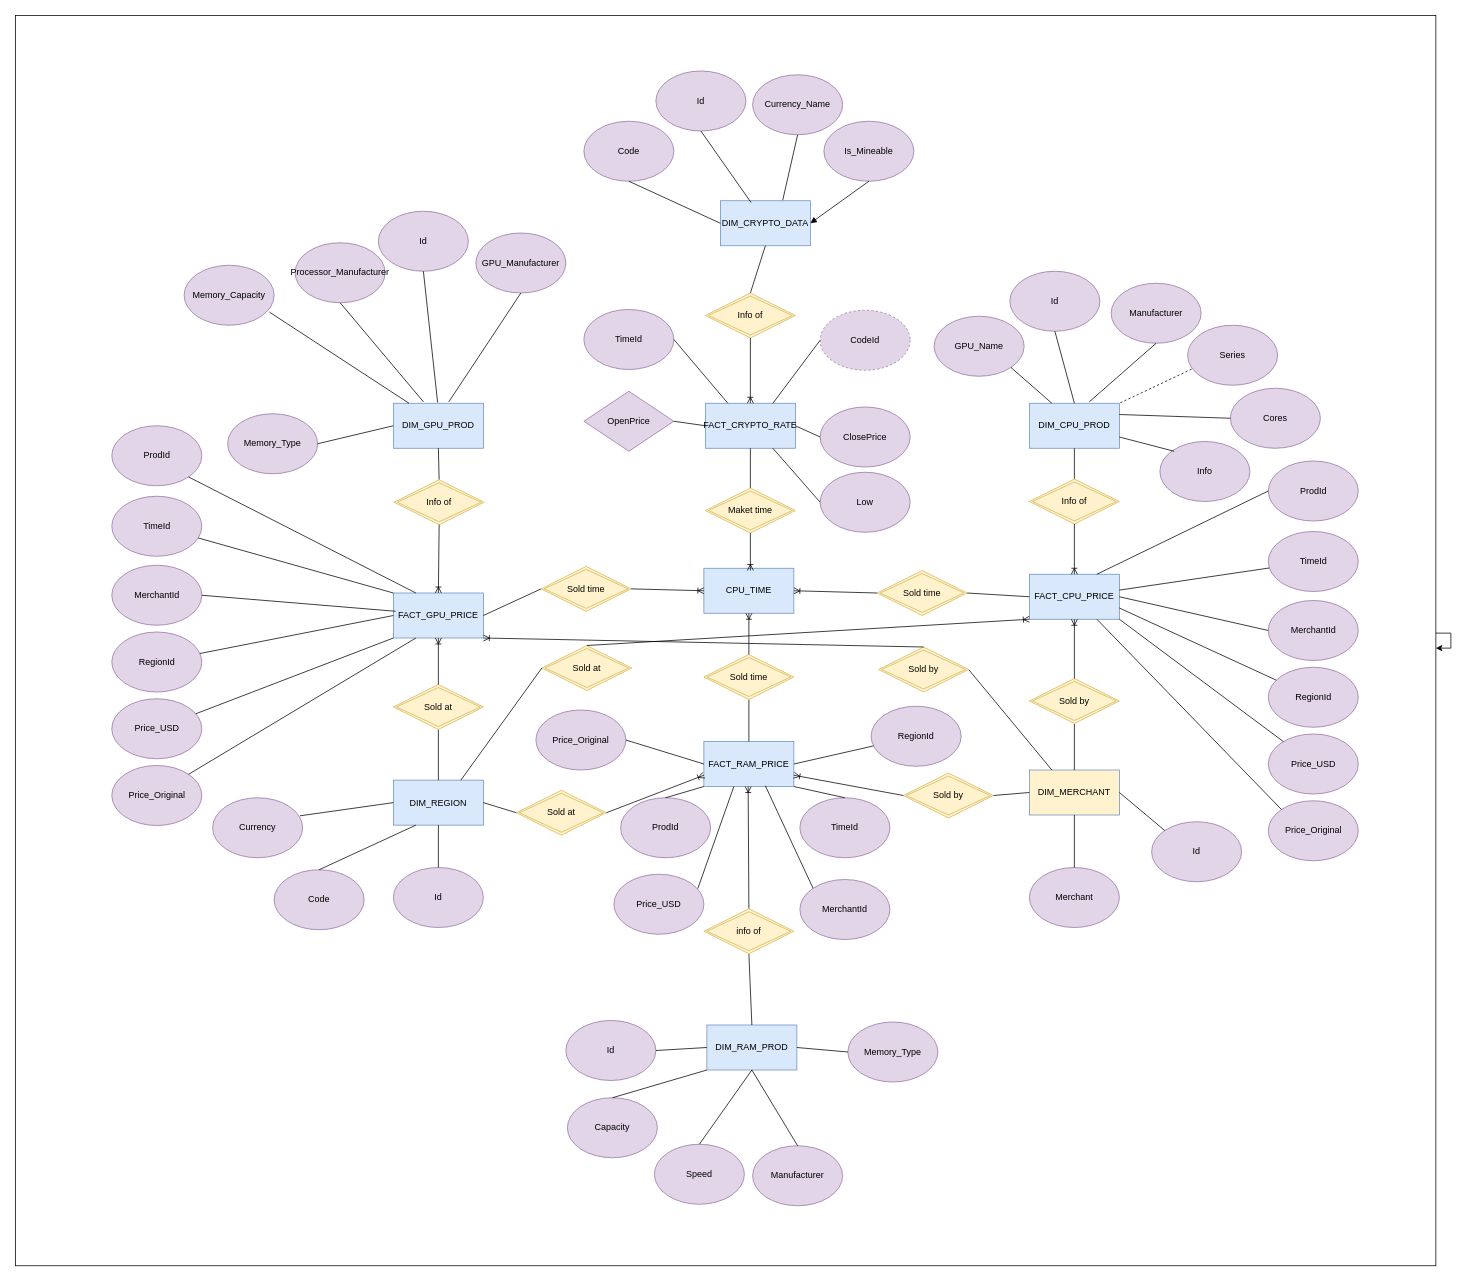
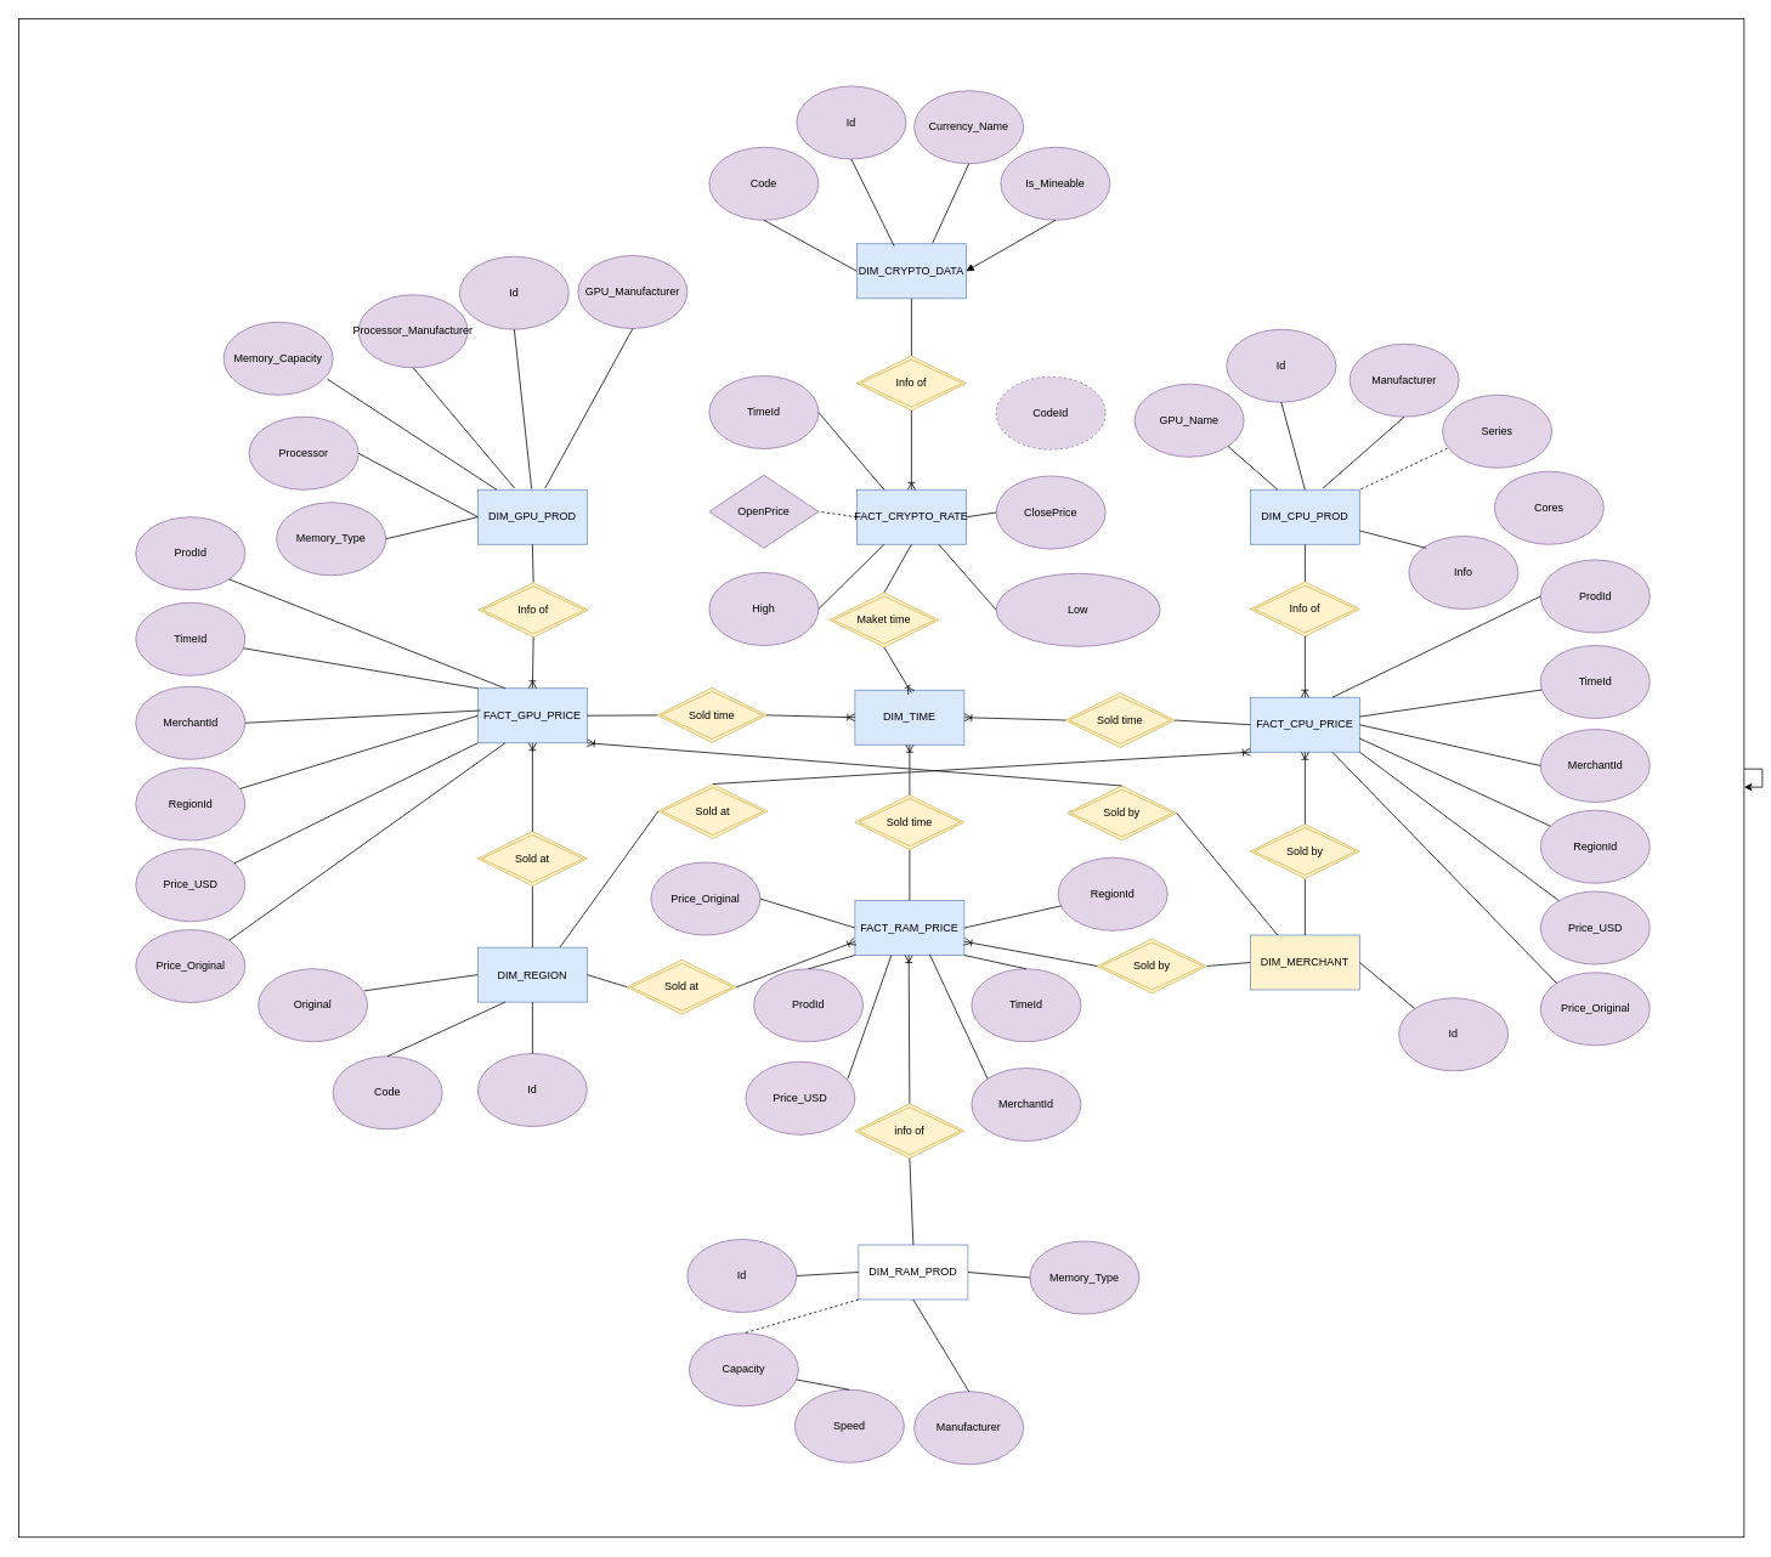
- <mxCell id="12" value="DIM_CRYPTO_DATA" style="rounded=0;whiteSpace=wrap;html=1;fillColor=#dae8fc;strokeColor=#6c8ebf;" vertex="1" parent="1"><mxGeometry x="960" y="267" width="120" height="60" as="geometry" /></mxCell>
+ <mxCell id="12" value="DIM_CRYPTO_DATA" style="rounded=0;whiteSpace=wrap;html=1;fillColor=#dae8fc;strokeColor=#6c8ebf;" vertex="1" parent="1"><mxGeometry x="940" y="267" width="120" height="60" as="geometry" /></mxCell>
- <mxCell id="87" value="GPU_Manufacturer" style="ellipse;whiteSpace=wrap;html=1;fillColor=#e1d5e7;strokeColor=#9673a6;" vertex="1" parent="1"><mxGeometry x="634" y="310" width="120" height="80" as="geometry" /></mxCell>
+ <mxCell id="87" value="GPU_Manufacturer" style="ellipse;whiteSpace=wrap;html=1;fillColor=#e1d5e7;strokeColor=#9673a6;" vertex="1" parent="1"><mxGeometry x="634" y="280" width="120" height="80" as="geometry" /></mxCell>
- <mxCell id="145" value="" style="endArrow=none;html=1;rounded=0;exitX=0.75;exitY=0;exitDx=0;exitDy=0;entryX=0;entryY=0.5;entryDx=0;entryDy=0;" edge="1" parent="1" source="13" target="141"><mxGeometry relative="1" as="geometry"><mxPoint x="1070" y="577" as="sourcePoint" /><mxPoint x="1103" y="572" as="targetPoint" /></mxGeometry></mxCell>
+ <mxCell id="88" value="Processor" style="ellipse;whiteSpace=wrap;html=1;fillColor=#e1d5e7;strokeColor=#9673a6;" vertex="1" parent="1"><mxGeometry x="273" y="457" width="120" height="80" as="geometry" /></mxCell>
+ <mxCell id="94" value="" style="endArrow=none;html=1;rounded=0;exitX=1;exitY=0.5;exitDx=0;exitDy=0;entryX=0;entryY=0.5;entryDx=0;entryDy=0;" edge="1" parent="1" source="88" target="8"><mxGeometry relative="1" as="geometry"><mxPoint x="369" y="425" as="sourcePoint" /><mxPoint x="555" y="547" as="targetPoint" /></mxGeometry></mxCell>
- <mxCell id="105" value="" style="endArrow=none;html=1;rounded=0;exitX=0;exitY=0.5;exitDx=0;exitDy=0;entryX=1;entryY=0.25;entryDx=0;entryDy=0;" edge="1" parent="1" source="71" target="6"><mxGeometry relative="1" as="geometry"><mxPoint x="1345" y="541" as="sourcePoint" /><mxPoint x="1412" y="607" as="targetPoint" /></mxGeometry></mxCell>
- <mxCell id="147" value="" style="endArrow=none;html=1;rounded=0;exitX=0;exitY=0.5;exitDx=0;exitDy=0;entryX=1;entryY=0.5;entryDx=0;entryDy=0;" edge="1" parent="1" source="13" target="140"><mxGeometry relative="1" as="geometry"><mxPoint x="1050" y="557" as="sourcePoint" /><mxPoint x="1113" y="473" as="targetPoint" /></mxGeometry></mxCell>
+ <mxCell id="147" value="" style="endArrow=none;html=1;rounded=0;exitX=0;exitY=0.5;exitDx=0;exitDy=0;entryX=1;entryY=0.5;entryDx=0;entryDy=0;dashed=1;" edge="1" parent="1" source="13" target="140"><mxGeometry relative="1" as="geometry"><mxPoint x="1050" y="557" as="sourcePoint" /><mxPoint x="1113" y="473" as="targetPoint" /></mxGeometry></mxCell>
- <mxCell id="143" value="ClosePrice" style="ellipse;whiteSpace=wrap;html=1;fillColor=#e1d5e7;strokeColor=#9673a6;" vertex="1" parent="1"><mxGeometry x="1093" y="542" width="120" height="80" as="geometry" /></mxCell>
+ <mxCell id="143" value="ClosePrice" style="ellipse;whiteSpace=wrap;html=1;fillColor=#e1d5e7;strokeColor=#9673a6;" vertex="1" parent="1"><mxGeometry x="1093" y="522" width="120" height="80" as="geometry" /></mxCell>
+ <mxCell id="148" value="" style="endArrow=none;html=1;rounded=0;exitX=0.25;exitY=1;exitDx=0;exitDy=0;entryX=1;entryY=0.5;entryDx=0;entryDy=0;" edge="1" parent="1" source="13" target="139"><mxGeometry relative="1" as="geometry"><mxPoint x="1060" y="567" as="sourcePoint" /><mxPoint x="1123" y="483" as="targetPoint" /></mxGeometry></mxCell>
+ <mxCell id="139" value="High" style="ellipse;whiteSpace=wrap;html=1;fillColor=#e1d5e7;strokeColor=#9673a6;" vertex="1" parent="1"><mxGeometry x="778" y="628" width="120" height="80" as="geometry" /></mxCell>
- <mxCell id="142" value="Low" style="ellipse;whiteSpace=wrap;html=1;fillColor=#e1d5e7;strokeColor=#9673a6;" vertex="1" parent="1"><mxGeometry x="1093" y="629" width="120" height="80" as="geometry" /></mxCell>
+ <mxCell id="142" value="Low" style="ellipse;whiteSpace=wrap;html=1;fillColor=#e1d5e7;strokeColor=#9673a6;" vertex="1" parent="1"><mxGeometry x="1093" y="629" width="180" height="80" as="geometry" /></mxCell>
- <mxCell id="66" value="Maket time" style="shape=rhombus;double=1;perimeter=rhombusPerimeter;whiteSpace=wrap;html=1;align=center;fillColor=#fff2cc;strokeColor=#d6b656;" vertex="1" parent="1"><mxGeometry x="940" y="650" width="120" height="60" as="geometry" /></mxCell>
+ <mxCell id="66" value="Maket time" style="shape=rhombus;double=1;perimeter=rhombusPerimeter;whiteSpace=wrap;html=1;align=center;fillColor=#fff2cc;strokeColor=#d6b656;" vertex="1" parent="1"><mxGeometry x="910" y="650" width="120" height="60" as="geometry" /></mxCell>
- <mxCell id="3" value="CPU_TIME" style="rounded=0;whiteSpace=wrap;html=1;fillColor=#dae8fc;strokeColor=#6c8ebf;" vertex="1" parent="1"><mxGeometry x="938" y="757" width="120" height="60" as="geometry" /></mxCell>
+ <mxCell id="3" value="DIM_TIME" style="rounded=0;whiteSpace=wrap;html=1;fillColor=#dae8fc;strokeColor=#6c8ebf;" vertex="1" parent="1"><mxGeometry x="938" y="757" width="120" height="60" as="geometry" /></mxCell>
- <mxCell id="7" value="FACT_GPU_PRICE" style="rounded=0;whiteSpace=wrap;html=1;fillColor=#dae8fc;strokeColor=#6c8ebf;" vertex="1" parent="1"><mxGeometry x="524" y="790" width="120" height="60" as="geometry" /></mxCell>
+ <mxCell id="7" value="FACT_GPU_PRICE" style="rounded=0;whiteSpace=wrap;html=1;fillColor=#dae8fc;strokeColor=#6c8ebf;" vertex="1" parent="1"><mxGeometry x="524" y="755" width="120" height="60" as="geometry" /></mxCell>
- <mxCell id="82" value="Currency" style="ellipse;whiteSpace=wrap;html=1;fillColor=#e1d5e7;strokeColor=#9673a6;" vertex="1" parent="1"><mxGeometry x="283" y="1063" width="120" height="80" as="geometry" /></mxCell>
+ <mxCell id="82" value="Original" style="ellipse;whiteSpace=wrap;html=1;fillColor=#e1d5e7;strokeColor=#9673a6;" vertex="1" parent="1"><mxGeometry x="283" y="1063" width="120" height="80" as="geometry" /></mxCell>
- <mxCell id="42" value="" style="endArrow=none;html=1;rounded=0;exitX=0.5;exitY=0;exitDx=0;exitDy=0;entryX=0.5;entryY=1;entryDx=0;entryDy=0;" edge="1" parent="1" source="40" target="11"><mxGeometry width="50" height="50" relative="1" as="geometry"><mxPoint x="1579" y="1194" as="sourcePoint" /><mxPoint x="1515" y="1057" as="targetPoint" /></mxGeometry></mxCell>
- <mxCell id="40" value="Merchant" style="ellipse;whiteSpace=wrap;html=1;fillColor=#e1d5e7;strokeColor=#9673a6;" vertex="1" parent="1"><mxGeometry x="1372" y="1156" width="120" height="80" as="geometry" /></mxCell>
- <mxCell id="9" value="DIM_RAM_PROD" style="rounded=0;whiteSpace=wrap;html=1;fillColor=#dae8fc;strokeColor=#6c8ebf;" vertex="1" parent="1"><mxGeometry x="942" y="1366" width="120" height="60" as="geometry" /></mxCell>
+ <mxCell id="9" value="DIM_RAM_PROD" style="rounded=0;whiteSpace=wrap;html=1;fillColor=#ffffff;strokeColor=#6c8ebf;" vertex="1" parent="1"><mxGeometry x="942" y="1366" width="120" height="60" as="geometry" /></mxCell>
- <mxCell id="33" value="" style="endArrow=none;html=1;rounded=0;exitX=0;exitY=1;exitDx=0;exitDy=0;entryX=0.5;entryY=0;entryDx=0;entryDy=0;" edge="1" parent="1" source="9" target="27"><mxGeometry width="50" height="50" relative="1" as="geometry"><mxPoint x="1082" y="1416" as="sourcePoint" /><mxPoint x="1150" y="1422" as="targetPoint" /></mxGeometry></mxCell>
+ <mxCell id="33" value="" style="endArrow=none;html=1;rounded=0;exitX=0;exitY=1;exitDx=0;exitDy=0;entryX=0.5;entryY=0;entryDx=0;entryDy=0;dashed=1;" edge="1" parent="1" source="9" target="27"><mxGeometry width="50" height="50" relative="1" as="geometry"><mxPoint x="1082" y="1416" as="sourcePoint" /><mxPoint x="1150" y="1422" as="targetPoint" /></mxGeometry></mxCell>
- <mxCell id="34" value="" style="endArrow=none;html=1;rounded=0;exitX=0.5;exitY=0;exitDx=0;exitDy=0;entryX=0.5;entryY=1;entryDx=0;entryDy=0;" edge="1" parent="1" source="28" target="9"><mxGeometry width="50" height="50" relative="1" as="geometry"><mxPoint x="1092" y="1426" as="sourcePoint" /><mxPoint x="1160" y="1432" as="targetPoint" /></mxGeometry></mxCell>
+ <mxCell id="34" value="" style="endArrow=none;html=1;rounded=0;exitX=0.5;exitY=0;exitDx=0;exitDy=0;" edge="1" parent="1" source="28" target="27"><mxGeometry width="50" height="50" relative="1" as="geometry"><mxPoint x="1092" y="1426" as="sourcePoint" /><mxPoint x="1160" y="1432" as="targetPoint" /></mxGeometry></mxCell>
